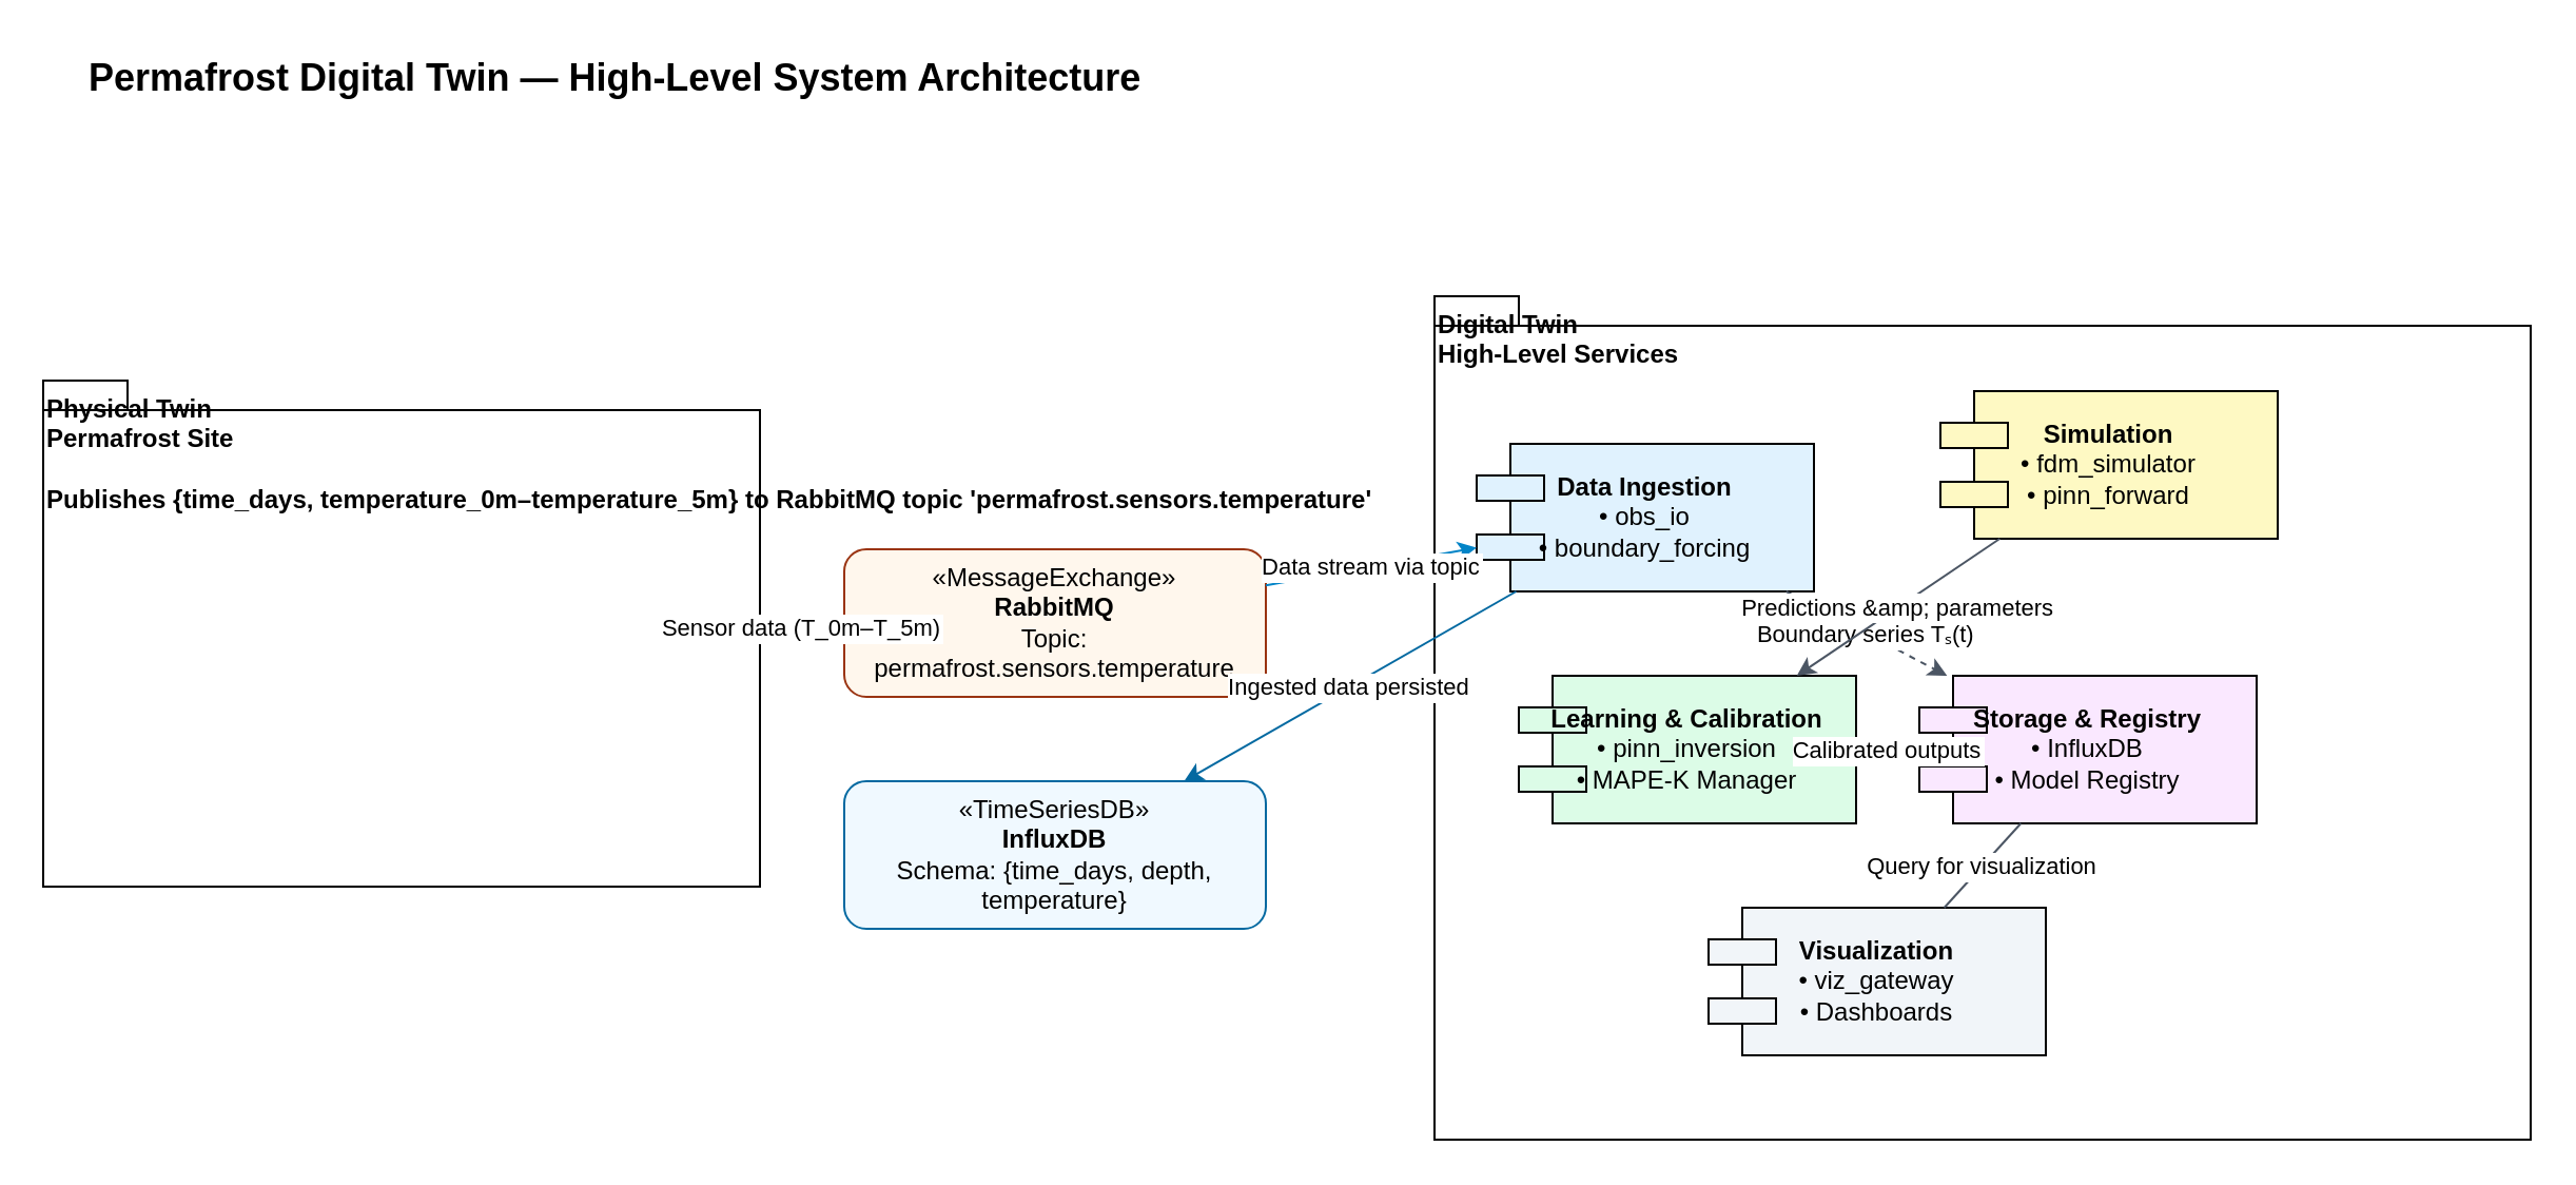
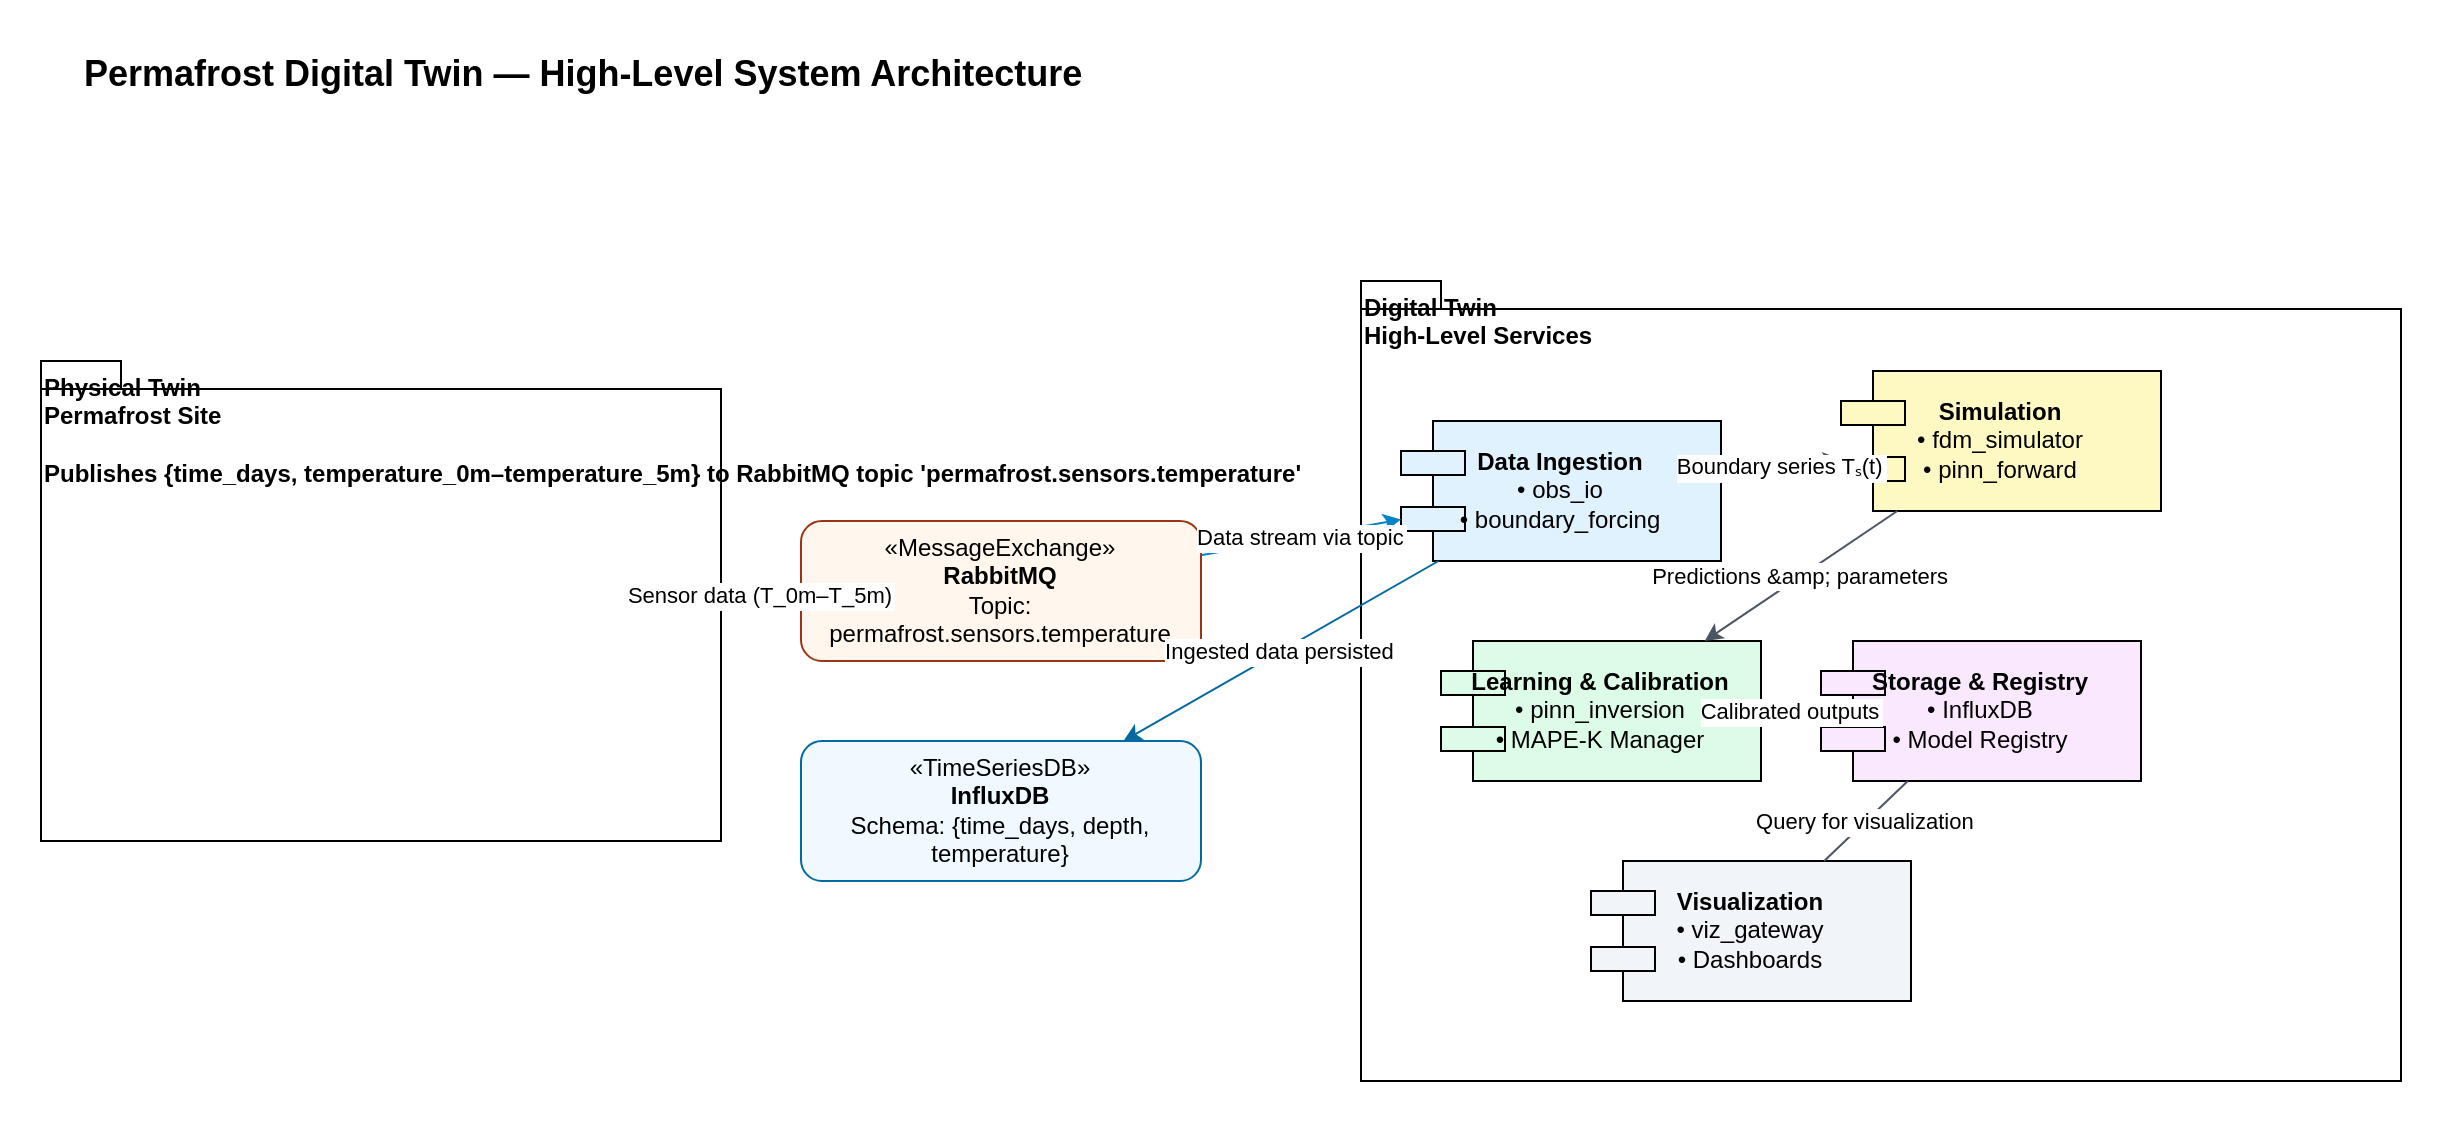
- <mxCell id="15" value="Boundary series Tₛ(t)" style="endArrow=classic;strokeColor=#4b5563;dashed=1;" edge="1" parent="1" source="7" target="10"><mxGeometry relative="1" as="geometry" /></mxCell>
+ <mxCell id="15" value="Boundary series Tₛ(t)" style="endArrow=classic;strokeColor=#4b5563;dashed=1;" edge="1" parent="1" source="7" target="8"><mxGeometry relative="1" as="geometry" /></mxCell>
- <mxCell id="11" value="&lt;b&gt;Visualization&lt;/b&gt;&lt;br&gt;• viz_gateway&lt;br&gt;• Dashboards" style="shape=component;whiteSpace=wrap;html=1;fillColor=#f1f5f9;" vertex="1" parent="1"><mxGeometry x="810" y="430" width="160" height="70" as="geometry" /></mxCell>
+ <mxCell id="11" value="&lt;b&gt;Visualization&lt;/b&gt;&lt;br&gt;• viz_gateway&lt;br&gt;• Dashboards" style="shape=component;whiteSpace=wrap;html=1;fillColor=#f1f5f9;" vertex="1" parent="1"><mxGeometry x="795" y="430" width="160" height="70" as="geometry" /></mxCell>
